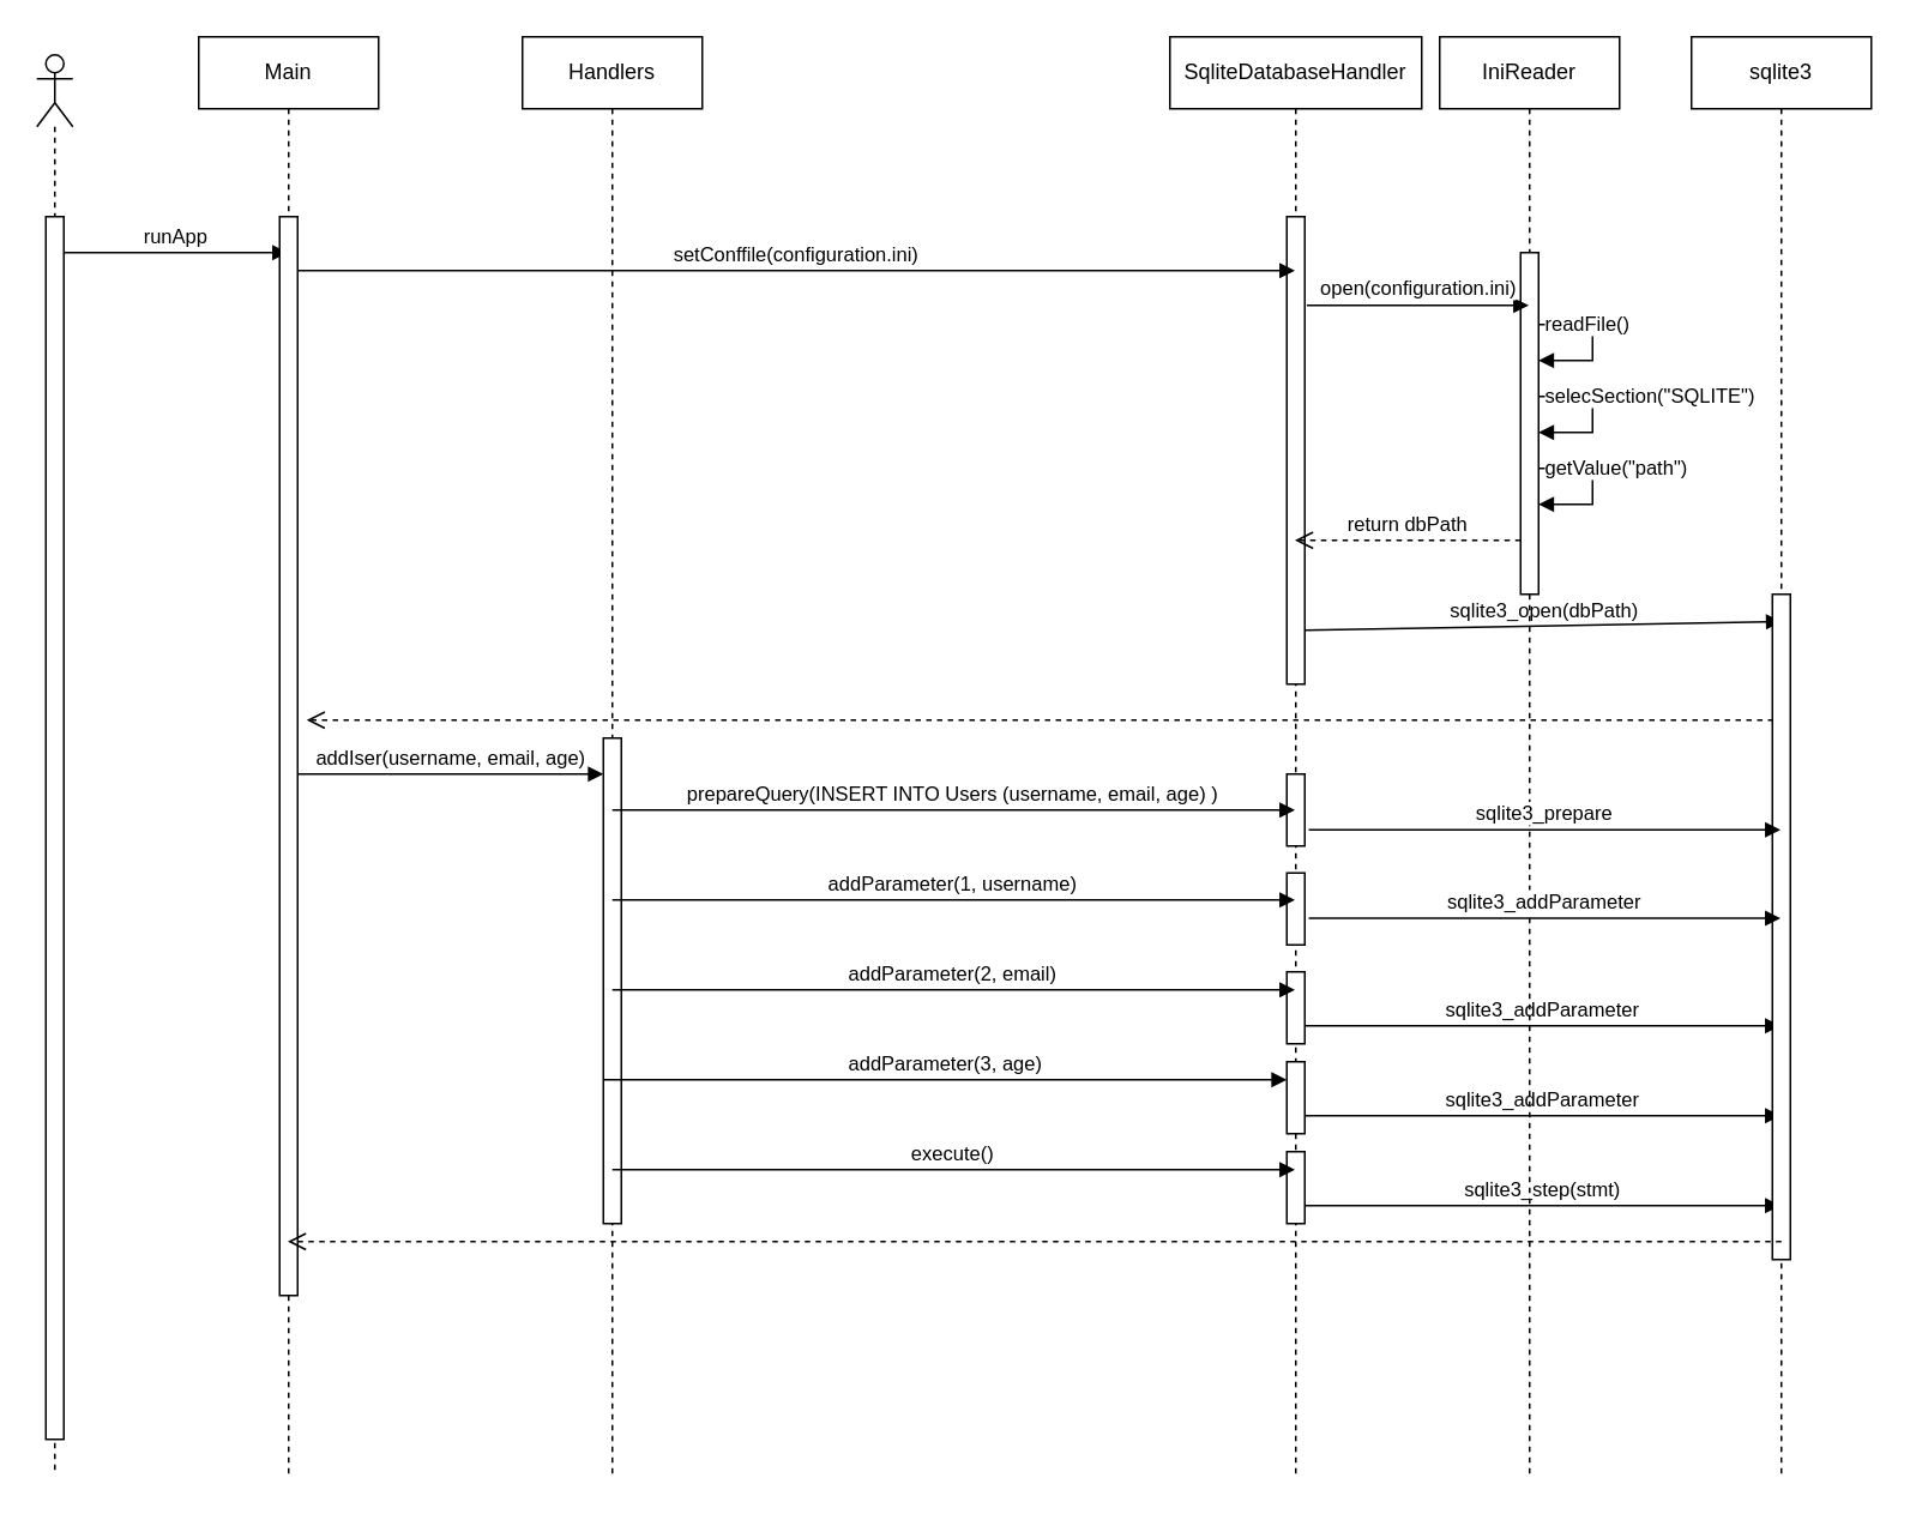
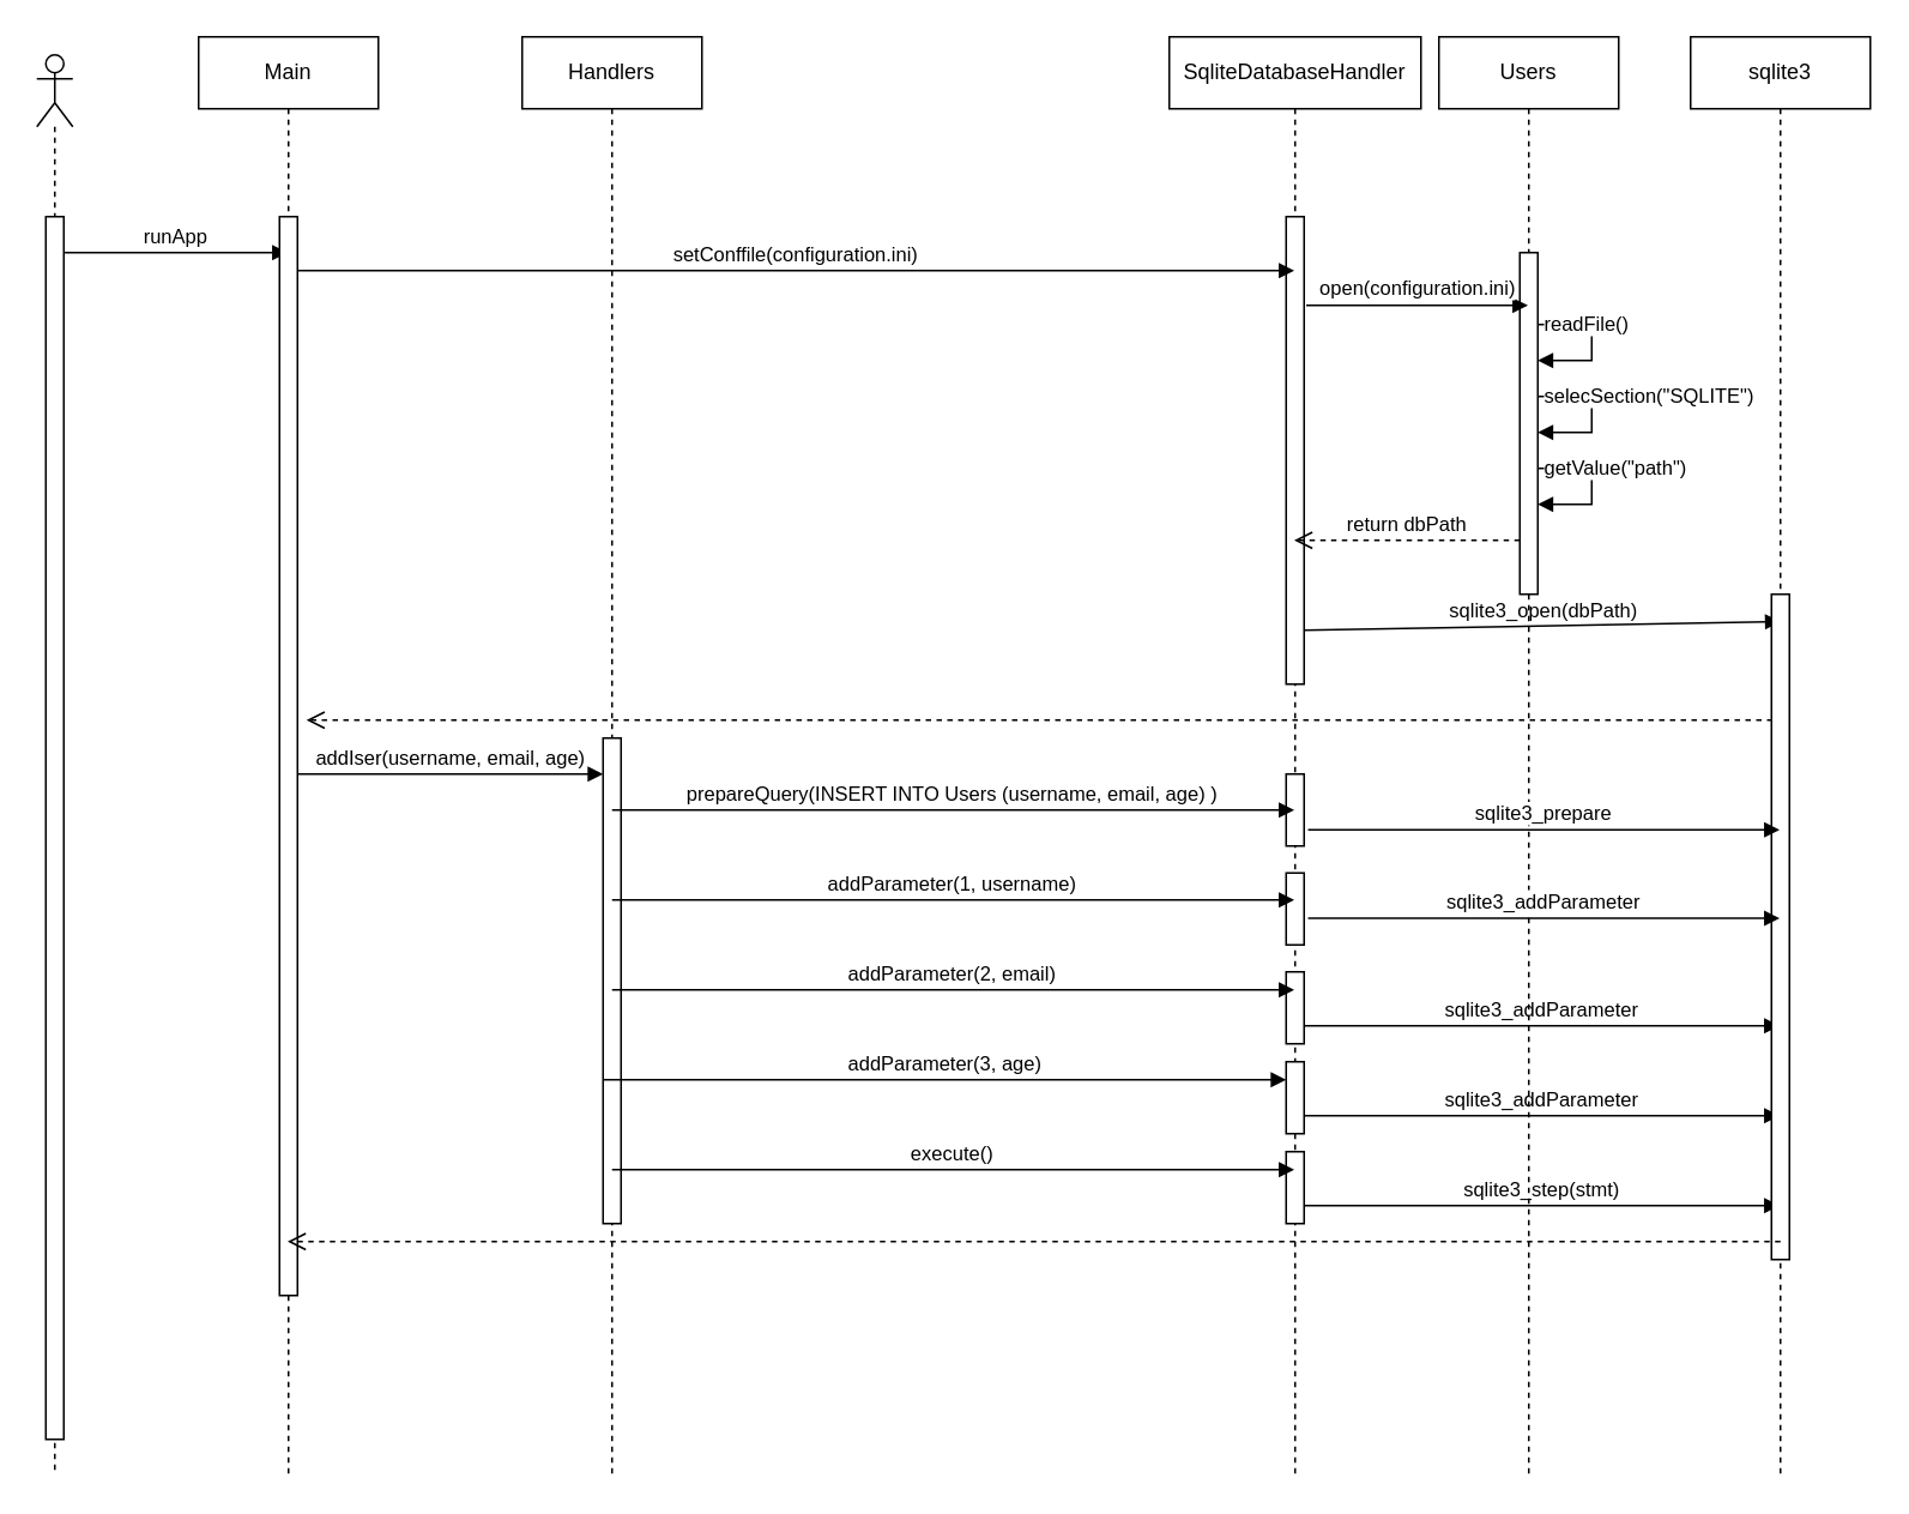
- <mxCell id="21" value="IniReader" style="shape=umlLifeline;perimeter=lifelinePerimeter;whiteSpace=wrap;html=1;container=1;collapsible=0;recursiveResize=0;outlineConnect=0;" vertex="1" parent="1"><mxGeometry x="800" y="20" width="100" height="800" as="geometry" /></mxCell>
+ <mxCell id="21" value="Users" style="shape=umlLifeline;perimeter=lifelinePerimeter;whiteSpace=wrap;html=1;container=1;collapsible=0;recursiveResize=0;outlineConnect=0;" vertex="1" parent="1"><mxGeometry x="800" y="20" width="100" height="800" as="geometry" /></mxCell>
